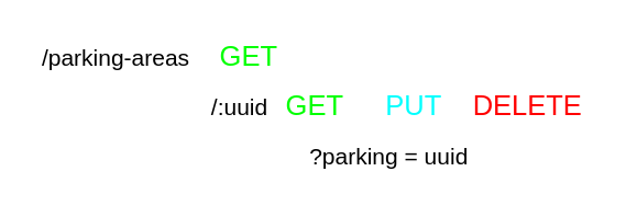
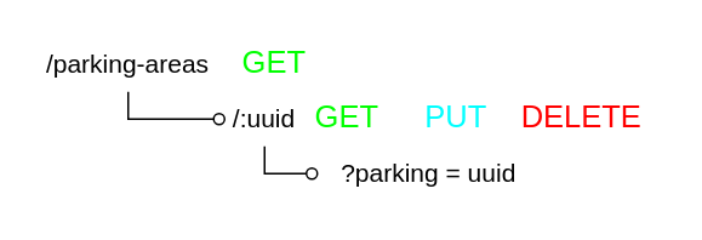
+ <mxCell id="2" style="edgeStyle=orthogonalEdgeStyle;rounded=0;orthogonalLoop=1;jettySize=auto;html=1;fontSize=14;endArrow=oval;endFill=0;" edge="1" parent="1" source="3" target="6"><mxGeometry relative="1" as="geometry"><Array as="points"><mxPoint x="70" y="65" /></Array></mxGeometry></mxCell>
+ <mxCell id="5" style="edgeStyle=orthogonalEdgeStyle;rounded=0;orthogonalLoop=1;jettySize=auto;html=1;fontSize=14;endArrow=oval;endFill=0;" edge="1" parent="1" source="6" target="10"><mxGeometry relative="1" as="geometry"><Array as="points"><mxPoint x="145" y="95" /></Array></mxGeometry></mxCell>
